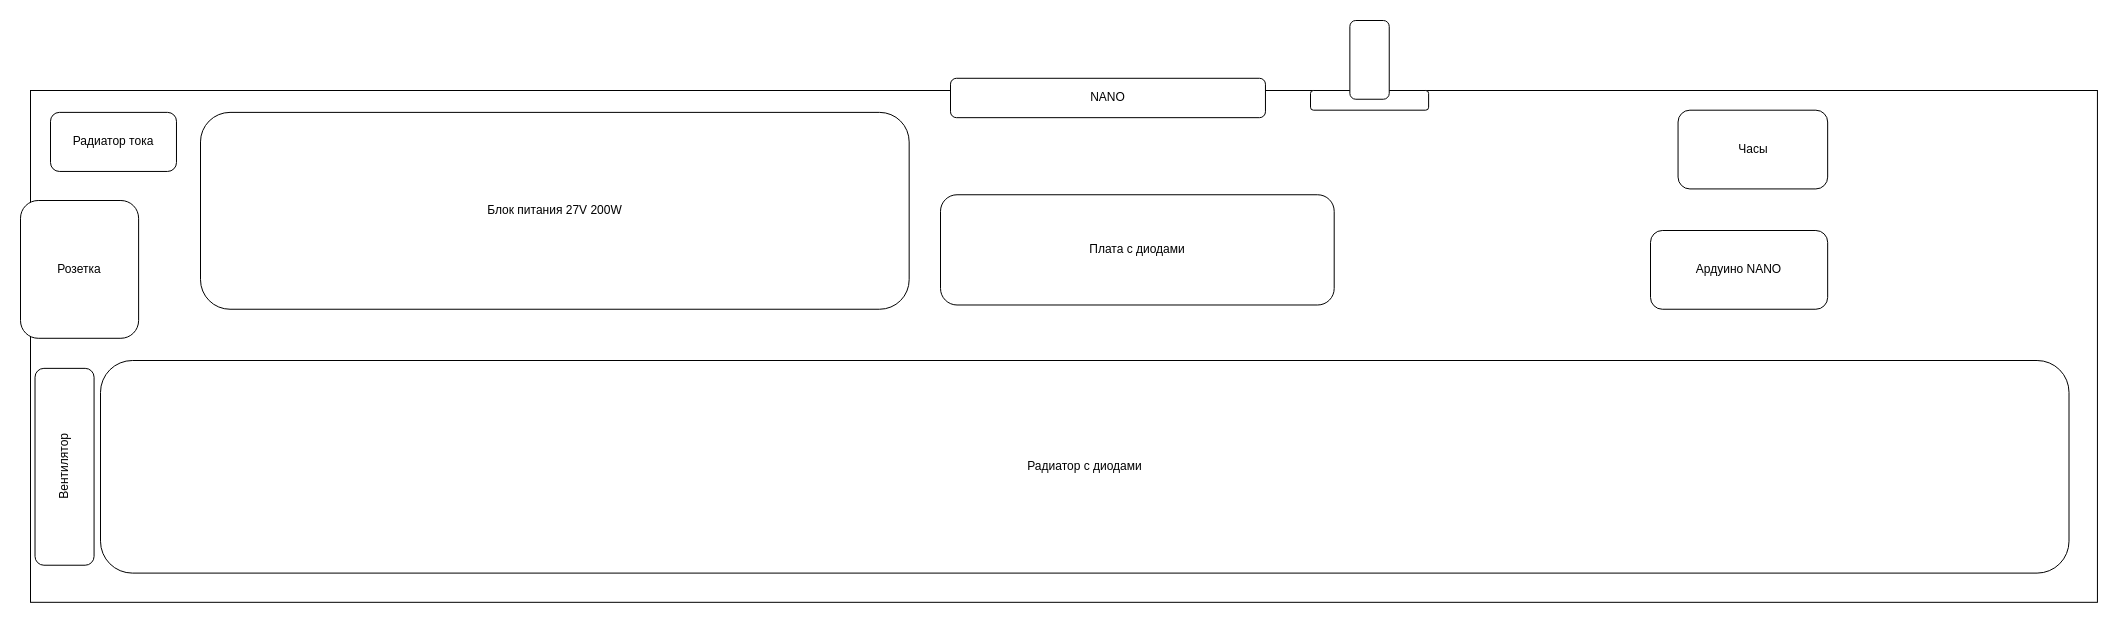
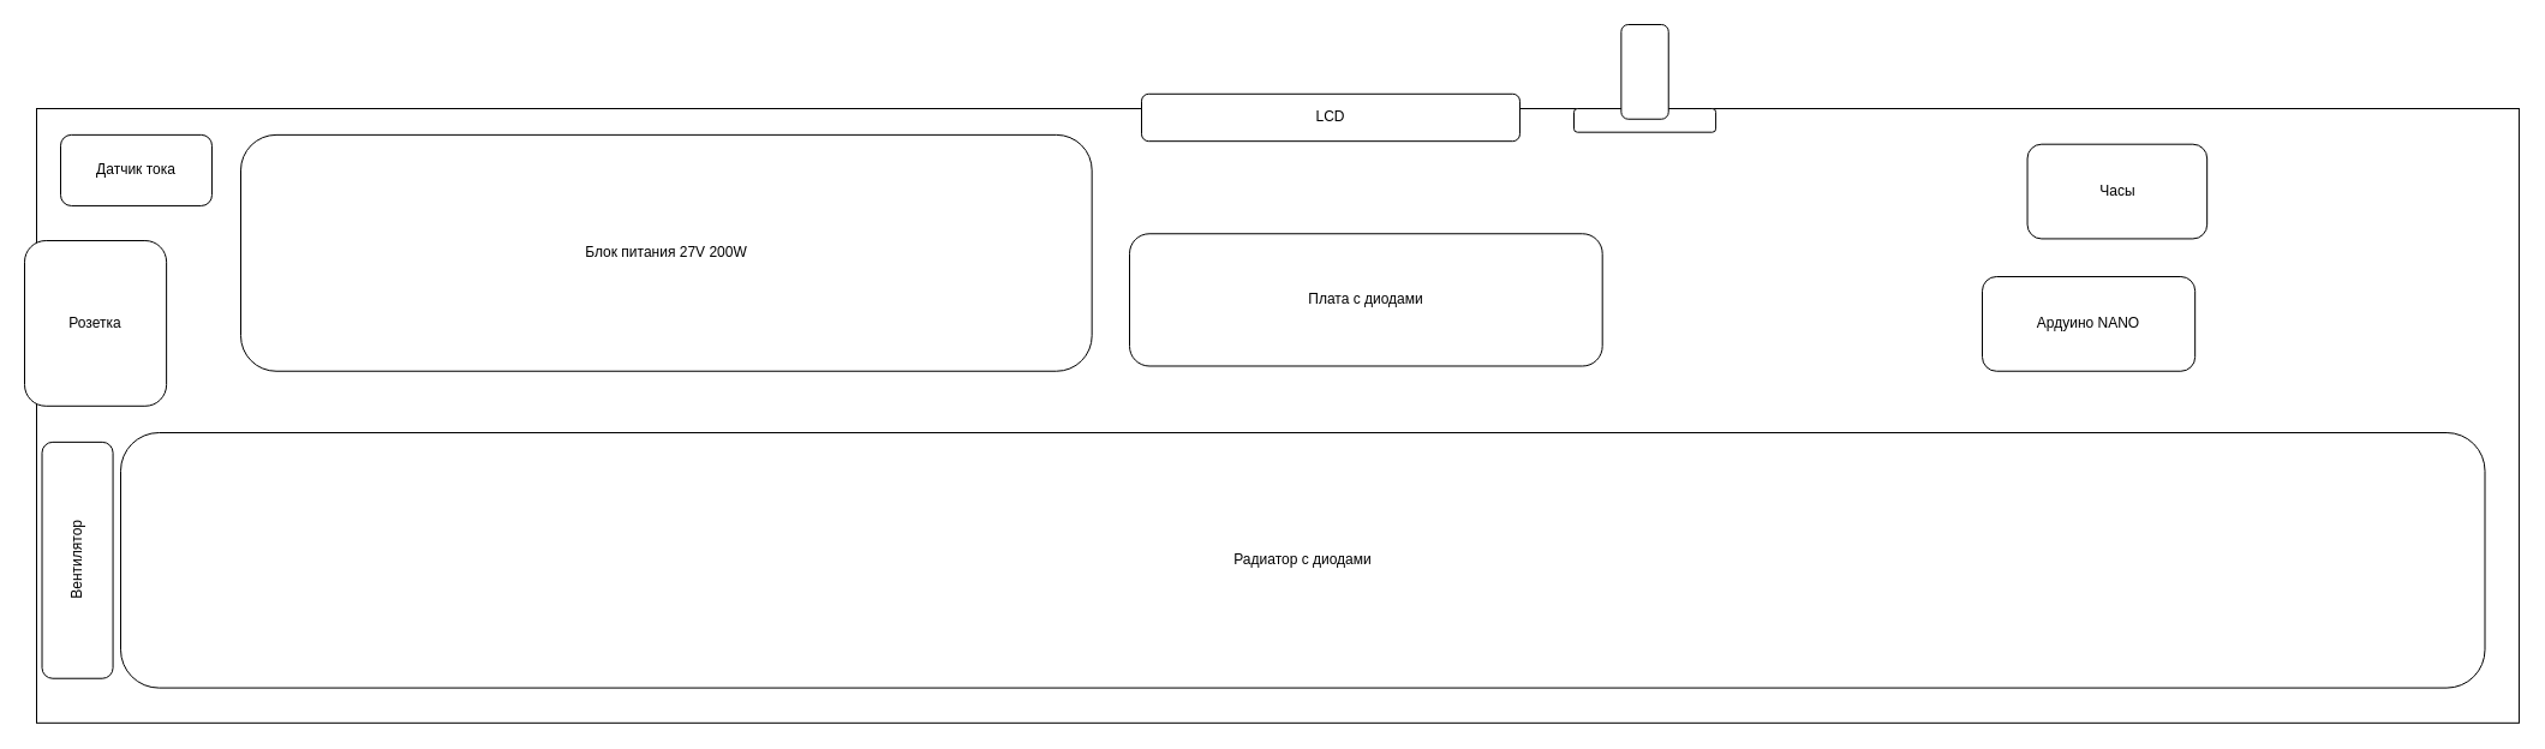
- <mxCell id="8" value="NANO" style="rounded=1;whiteSpace=wrap;html=1;horizontal=1;" vertex="1" parent="1"><mxGeometry x="950" y="77.79" width="314.96" height="39.37" as="geometry" /></mxCell>
+ <mxCell id="8" value="LCD" style="rounded=1;whiteSpace=wrap;html=1;horizontal=1;" vertex="1" parent="1"><mxGeometry x="950" y="77.79" width="314.96" height="39.37" as="geometry" /></mxCell>
- <mxCell id="9" value="Радиатор тока" style="rounded=1;whiteSpace=wrap;html=1;" vertex="1" parent="1"><mxGeometry x="50" y="111.89" width="125.984" height="59.055" as="geometry" /></mxCell>
+ <mxCell id="9" value="Датчик тока" style="rounded=1;whiteSpace=wrap;html=1;" vertex="1" parent="1"><mxGeometry x="50" y="111.89" width="125.984" height="59.055" as="geometry" /></mxCell>
- <mxCell id="7" value="Часы" style="rounded=1;whiteSpace=wrap;html=1;" vertex="1" parent="1"><mxGeometry x="1677.56" y="109.69" width="149.606" height="78.74" as="geometry" /></mxCell>
+ <mxCell id="7" value="Часы" style="rounded=1;whiteSpace=wrap;html=1;" vertex="1" parent="1"><mxGeometry x="1687.56" y="119.69" width="149.606" height="78.74" as="geometry" /></mxCell>
